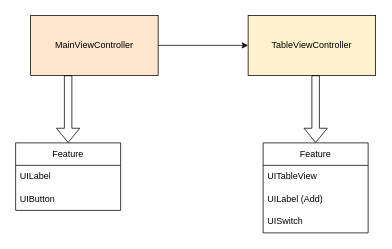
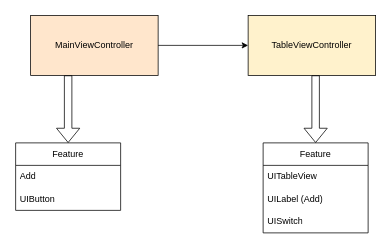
- <mxCell id="7" value="UILabel" style="text;strokeColor=none;fillColor=none;align=left;verticalAlign=middle;spacingLeft=4;spacingRight=4;overflow=hidden;points=[[0,0.5],[1,0.5]];portConstraint=eastwest;rotatable=0;whiteSpace=wrap;html=1;" vertex="1" parent="6"><mxGeometry y="30" width="140" height="30" as="geometry" /></mxCell>
+ <mxCell id="7" value="Add" style="text;strokeColor=none;fillColor=none;align=left;verticalAlign=middle;spacingLeft=4;spacingRight=4;overflow=hidden;points=[[0,0.5],[1,0.5]];portConstraint=eastwest;rotatable=0;whiteSpace=wrap;html=1;" vertex="1" parent="6"><mxGeometry y="30" width="140" height="30" as="geometry" /></mxCell>
